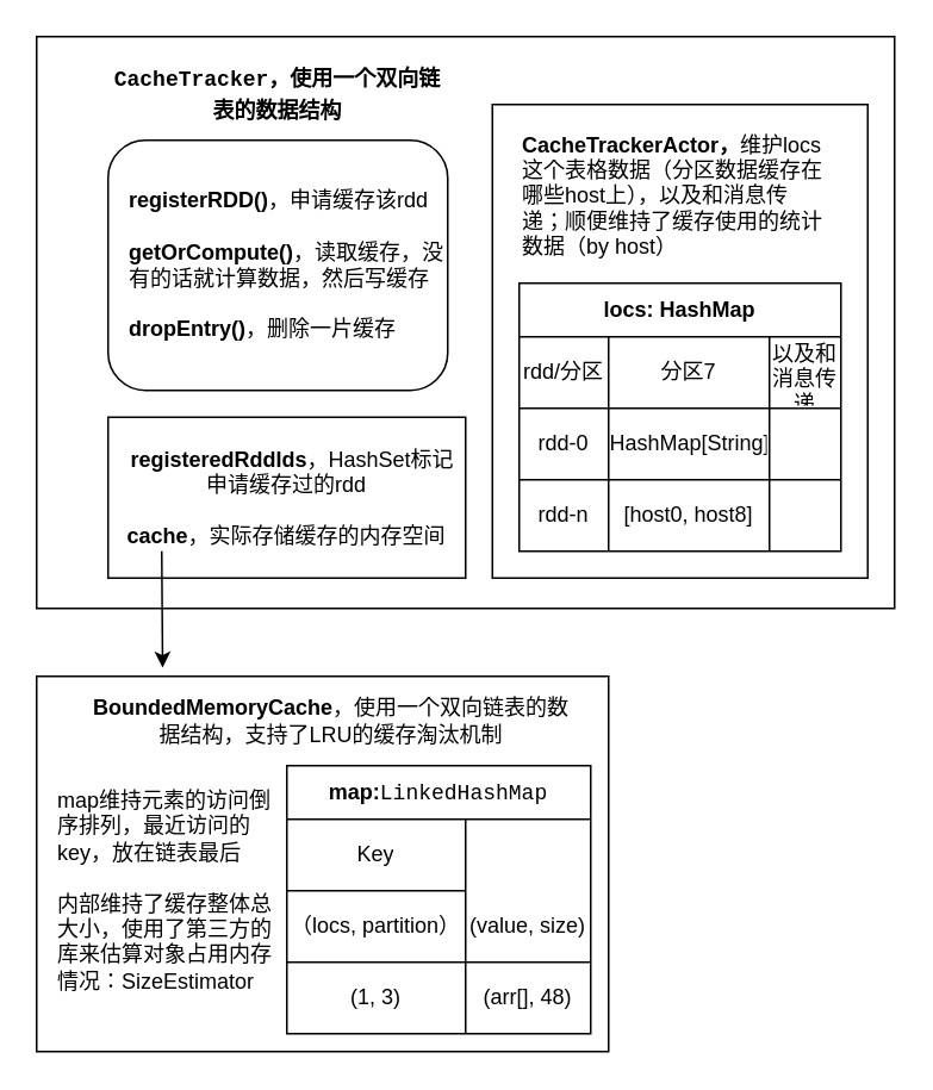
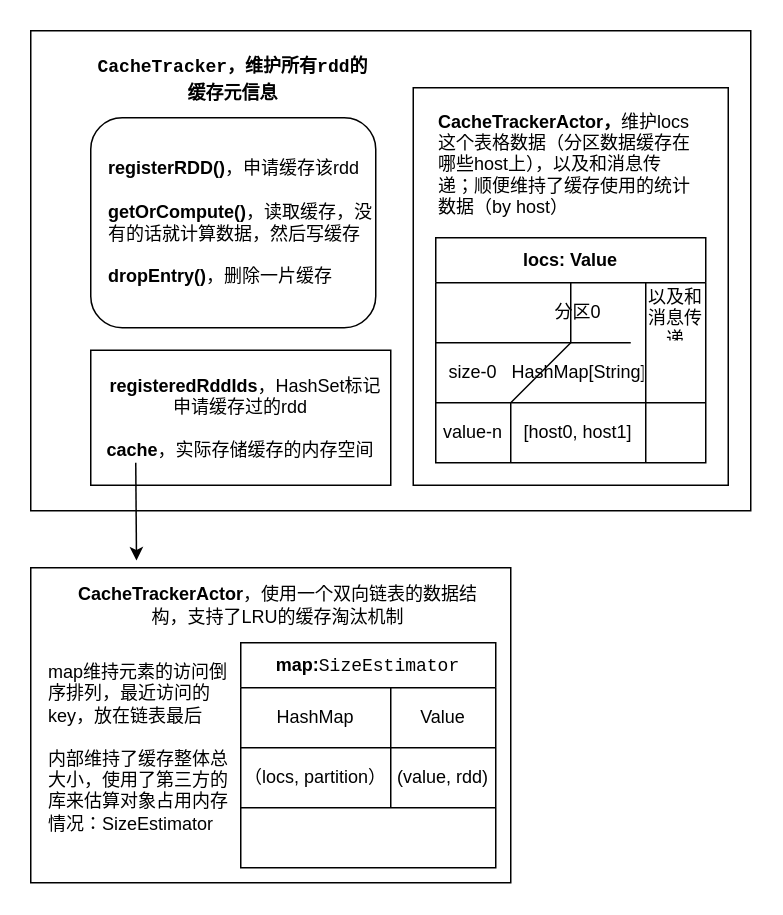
- <mxCell id="21" value="&lt;div style=&quot;font-family: &amp;#34;menlo&amp;#34; , &amp;#34;monaco&amp;#34; , &amp;#34;courier new&amp;#34; , monospace ; line-height: 18px&quot;&gt;&lt;b&gt;CacheTracker，使用一个双向链表的数据结构&lt;/b&gt;&lt;/div&gt;" style="text;html=1;strokeColor=none;fillColor=none;align=center;verticalAlign=middle;whiteSpace=wrap;rounded=0;" parent="1" vertex="1"><mxGeometry x="60" y="28" width="190" height="50" as="geometry" /></mxCell>
+ <mxCell id="21" value="&lt;div style=&quot;font-family: &amp;#34;menlo&amp;#34; , &amp;#34;monaco&amp;#34; , &amp;#34;courier new&amp;#34; , monospace ; line-height: 18px&quot;&gt;&lt;b&gt;CacheTracker，维护所有rdd的缓存元信息&lt;/b&gt;&lt;/div&gt;" style="text;html=1;strokeColor=none;fillColor=none;align=center;verticalAlign=middle;whiteSpace=wrap;rounded=0;" parent="1" vertex="1"><mxGeometry x="60" y="28" width="190" height="50" as="geometry" /></mxCell>
- <mxCell id="4" value="locs: HashMap" style="shape=table;html=1;whiteSpace=wrap;startSize=30;container=1;collapsible=0;childLayout=tableLayout;fontStyle=1;align=center;" parent="1" vertex="1"><mxGeometry x="290" y="158" width="180" height="150" as="geometry" /></mxCell>
+ <mxCell id="4" value="locs: Value" style="shape=table;html=1;whiteSpace=wrap;startSize=30;container=1;collapsible=0;childLayout=tableLayout;fontStyle=1;align=center;" parent="1" vertex="1"><mxGeometry x="290" y="158" width="180" height="150" as="geometry" /></mxCell>
- <mxCell id="6" value="rdd/分区" style="shape=partialRectangle;html=1;whiteSpace=wrap;connectable=0;fillColor=none;top=0;left=0;bottom=0;right=0;overflow=hidden;" parent="5" vertex="1"><mxGeometry width="50" height="40" as="geometry" /></mxCell>
- <mxCell id="7" value="分区7" style="shape=partialRectangle;html=1;whiteSpace=wrap;connectable=0;fillColor=none;top=0;left=0;bottom=0;right=0;overflow=hidden;" parent="5" vertex="1"><mxGeometry x="50" width="90" height="40" as="geometry" /></mxCell>
+ <mxCell id="7" value="分区0" style="shape=partialRectangle;html=1;whiteSpace=wrap;connectable=0;fillColor=none;top=0;left=0;bottom=0;right=0;overflow=hidden;" parent="5" vertex="1"><mxGeometry x="50" width="90" height="40" as="geometry" /></mxCell>
- <mxCell id="10" value="rdd-0" style="shape=partialRectangle;html=1;whiteSpace=wrap;connectable=0;fillColor=none;top=0;left=0;bottom=0;right=0;overflow=hidden;" parent="9" vertex="1"><mxGeometry width="50" height="40" as="geometry" /></mxCell>
+ <mxCell id="10" value="size-0" style="shape=partialRectangle;html=1;whiteSpace=wrap;connectable=0;fillColor=none;top=0;left=0;bottom=0;right=0;overflow=hidden;" parent="9" vertex="1"><mxGeometry width="50" height="40" as="geometry" /></mxCell>
- <mxCell id="14" value="rdd-n" style="shape=partialRectangle;html=1;whiteSpace=wrap;connectable=0;fillColor=none;top=0;left=0;bottom=0;right=0;overflow=hidden;" parent="13" vertex="1"><mxGeometry width="50" height="40" as="geometry" /></mxCell>
+ <mxCell id="14" value="value-n" style="shape=partialRectangle;html=1;whiteSpace=wrap;connectable=0;fillColor=none;top=0;left=0;bottom=0;right=0;overflow=hidden;" parent="13" vertex="1"><mxGeometry width="50" height="40" as="geometry" /></mxCell>
- <mxCell id="15" value="[host0, host8]" style="shape=partialRectangle;html=1;whiteSpace=wrap;connectable=0;fillColor=none;top=0;left=0;bottom=0;right=0;overflow=hidden;" parent="13" vertex="1"><mxGeometry x="50" width="90" height="40" as="geometry" /></mxCell>
+ <mxCell id="15" value="[host0, host1]" style="shape=partialRectangle;html=1;whiteSpace=wrap;connectable=0;fillColor=none;top=0;left=0;bottom=0;right=0;overflow=hidden;" parent="13" vertex="1"><mxGeometry x="50" width="90" height="40" as="geometry" /></mxCell>
- <mxCell id="33" value="&lt;b&gt;BoundedMemoryCache&lt;/b&gt;，使用一个双向链表的数据结构，支持了LRU的缓存淘汰机制" style="text;html=1;strokeColor=none;fillColor=none;align=center;verticalAlign=middle;whiteSpace=wrap;rounded=0;" vertex="1" parent="1"><mxGeometry x="50" y="378" width="270" height="50" as="geometry" /></mxCell>
+ <mxCell id="33" value="&lt;b&gt;CacheTrackerActor&lt;/b&gt;，使用一个双向链表的数据结构，支持了LRU的缓存淘汰机制" style="text;html=1;strokeColor=none;fillColor=none;align=center;verticalAlign=middle;whiteSpace=wrap;rounded=0;" vertex="1" parent="1"><mxGeometry x="50" y="378" width="270" height="50" as="geometry" /></mxCell>
- <mxCell id="23" value="map:&lt;span style=&quot;font-family: &amp;#34;menlo&amp;#34; , &amp;#34;monaco&amp;#34; , &amp;#34;courier new&amp;#34; , monospace ; font-weight: normal&quot;&gt;LinkedHashMap&lt;/span&gt;" style="shape=table;html=1;whiteSpace=wrap;startSize=30;container=1;collapsible=0;childLayout=tableLayout;fontStyle=1;align=center;" vertex="1" parent="1"><mxGeometry x="160" y="428" width="170" height="150" as="geometry" /></mxCell>
+ <mxCell id="23" value="map:&lt;span style=&quot;font-family: &amp;#34;menlo&amp;#34; , &amp;#34;monaco&amp;#34; , &amp;#34;courier new&amp;#34; , monospace ; font-weight: normal&quot;&gt;SizeEstimator&lt;/span&gt;" style="shape=table;html=1;whiteSpace=wrap;startSize=30;container=1;collapsible=0;childLayout=tableLayout;fontStyle=1;align=center;" vertex="1" parent="1"><mxGeometry x="160" y="428" width="170" height="150" as="geometry" /></mxCell>
- <mxCell id="25" value="Key" style="shape=partialRectangle;html=1;whiteSpace=wrap;connectable=0;fillColor=none;top=0;left=0;bottom=0;right=0;overflow=hidden;" vertex="1" parent="24"><mxGeometry width="100" height="40" as="geometry" /></mxCell>
+ <mxCell id="25" value="HashMap" style="shape=partialRectangle;html=1;whiteSpace=wrap;connectable=0;fillColor=none;top=0;left=0;bottom=0;right=0;overflow=hidden;" vertex="1" parent="24"><mxGeometry width="100" height="40" as="geometry" /></mxCell>
+ <mxCell id="26" value="Value" style="shape=partialRectangle;html=1;whiteSpace=wrap;connectable=0;fillColor=none;top=0;left=0;bottom=0;right=0;overflow=hidden;" vertex="1" parent="24"><mxGeometry x="100" width="70" height="40" as="geometry" /></mxCell>
- <mxCell id="29" value="&lt;span&gt;(value, size)&lt;/span&gt;" style="shape=partialRectangle;html=1;whiteSpace=wrap;connectable=0;fillColor=none;top=0;left=0;bottom=0;right=0;overflow=hidden;" vertex="1" parent="27"><mxGeometry x="100" width="70" height="40" as="geometry" /></mxCell>
+ <mxCell id="29" value="&lt;span&gt;(value, rdd)&lt;/span&gt;" style="shape=partialRectangle;html=1;whiteSpace=wrap;connectable=0;fillColor=none;top=0;left=0;bottom=0;right=0;overflow=hidden;" vertex="1" parent="27"><mxGeometry x="100" width="70" height="40" as="geometry" /></mxCell>
- <mxCell id="31" value="(1, 3)" style="shape=partialRectangle;html=1;whiteSpace=wrap;connectable=0;fillColor=none;top=0;left=0;bottom=0;right=0;overflow=hidden;" vertex="1" parent="30"><mxGeometry width="100" height="40" as="geometry" /></mxCell>
- <mxCell id="32" value="(arr[], 48)" style="shape=partialRectangle;html=1;whiteSpace=wrap;connectable=0;fillColor=none;top=0;left=0;bottom=0;right=0;overflow=hidden;" vertex="1" parent="30"><mxGeometry x="100" width="70" height="40" as="geometry" /></mxCell>
